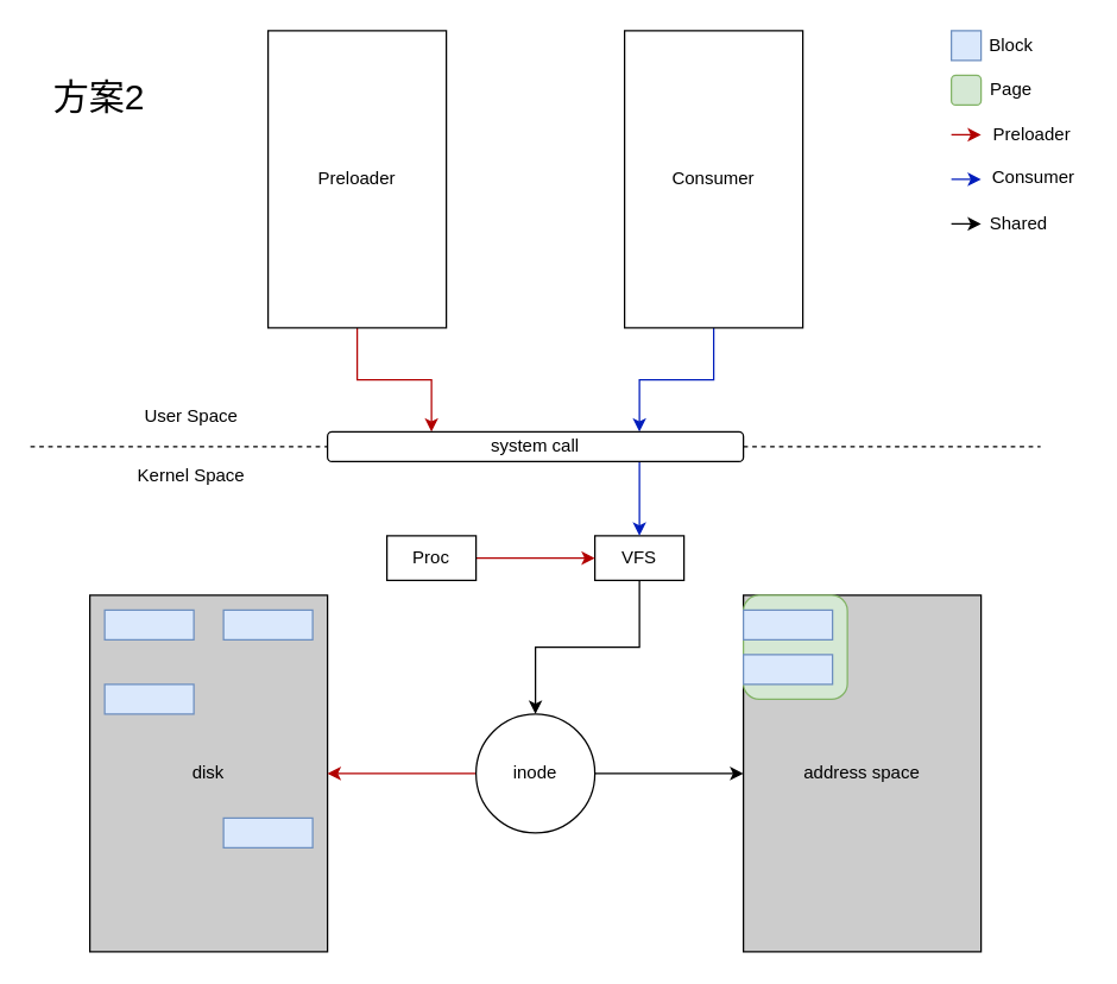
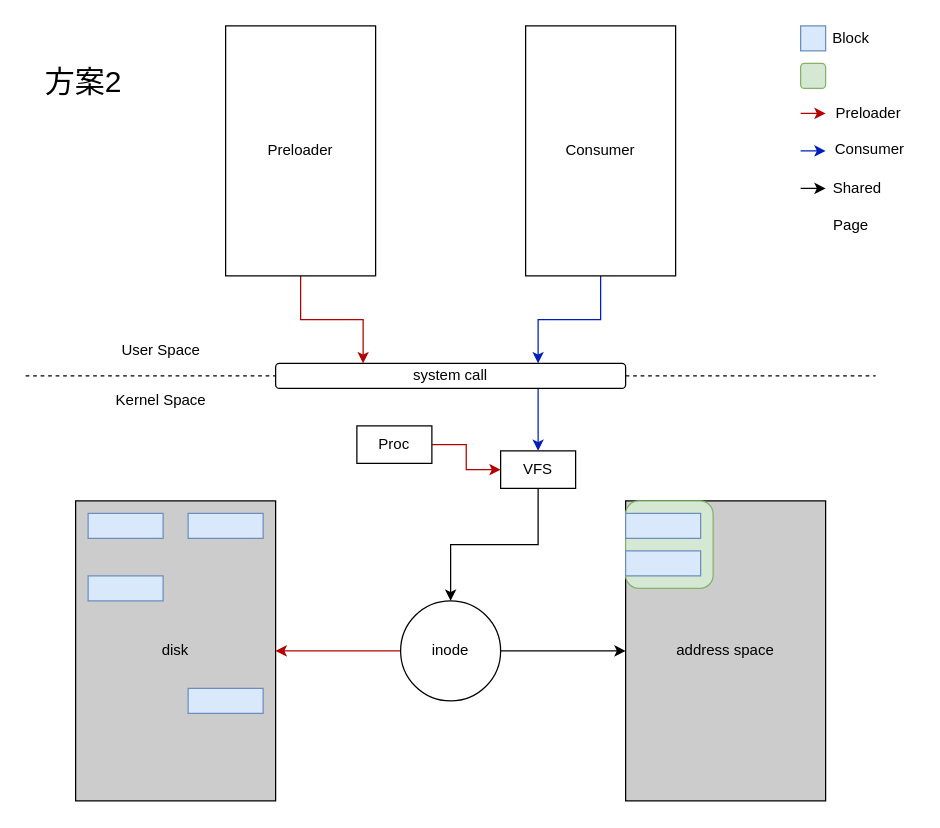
- <mxCell id="29" value="Page" style="text;html=1;align=center;verticalAlign=middle;resizable=0;points=[];;autosize=1;" parent="1" vertex="1"><mxGeometry x="660" y="50" width="40" height="20" as="geometry" /></mxCell>
+ <mxCell id="29" value="Page" style="text;html=1;align=center;verticalAlign=middle;resizable=0;points=[];;autosize=1;" parent="1" vertex="1"><mxGeometry x="660" y="170" width="40" height="20" as="geometry" /></mxCell>
- <mxCell id="31" value="Proc" style="rounded=0;whiteSpace=wrap;html=1;" parent="1" vertex="1"><mxGeometry x="260" y="360" width="60" height="30" as="geometry" /></mxCell>
+ <mxCell id="31" value="Proc" style="rounded=0;whiteSpace=wrap;html=1;" parent="1" vertex="1"><mxGeometry x="285" y="340" width="60" height="30" as="geometry" /></mxCell>
